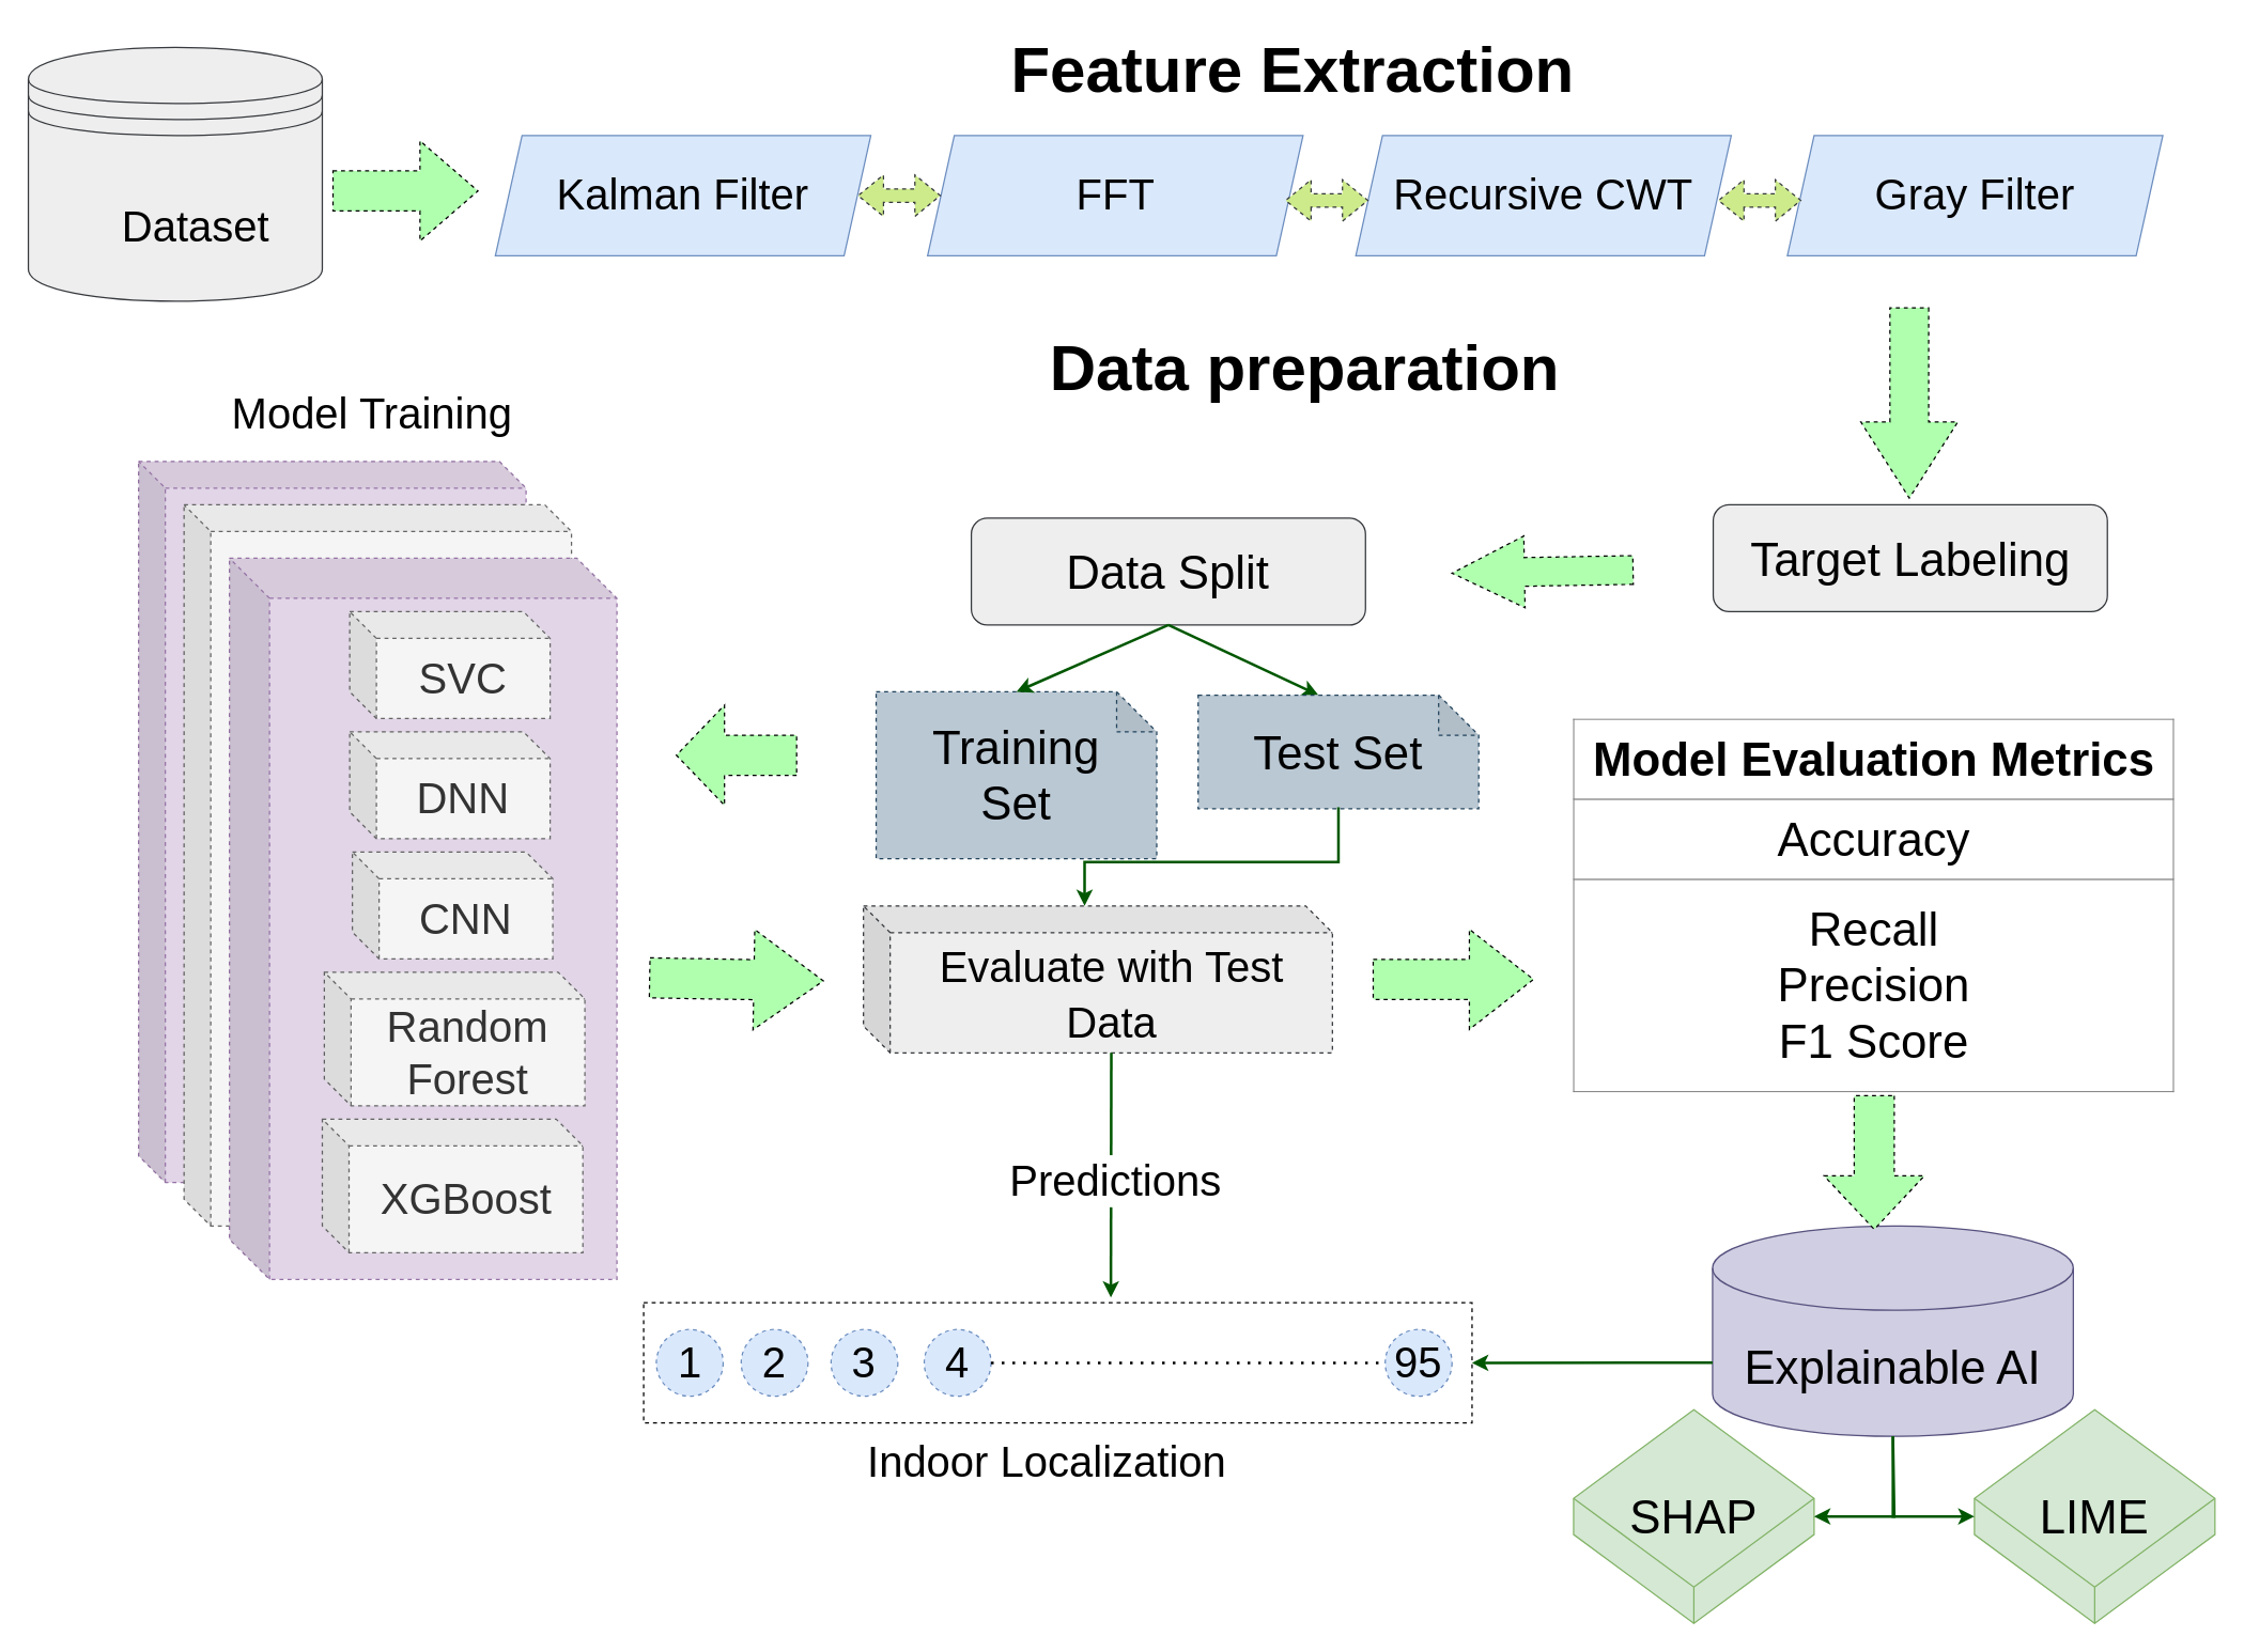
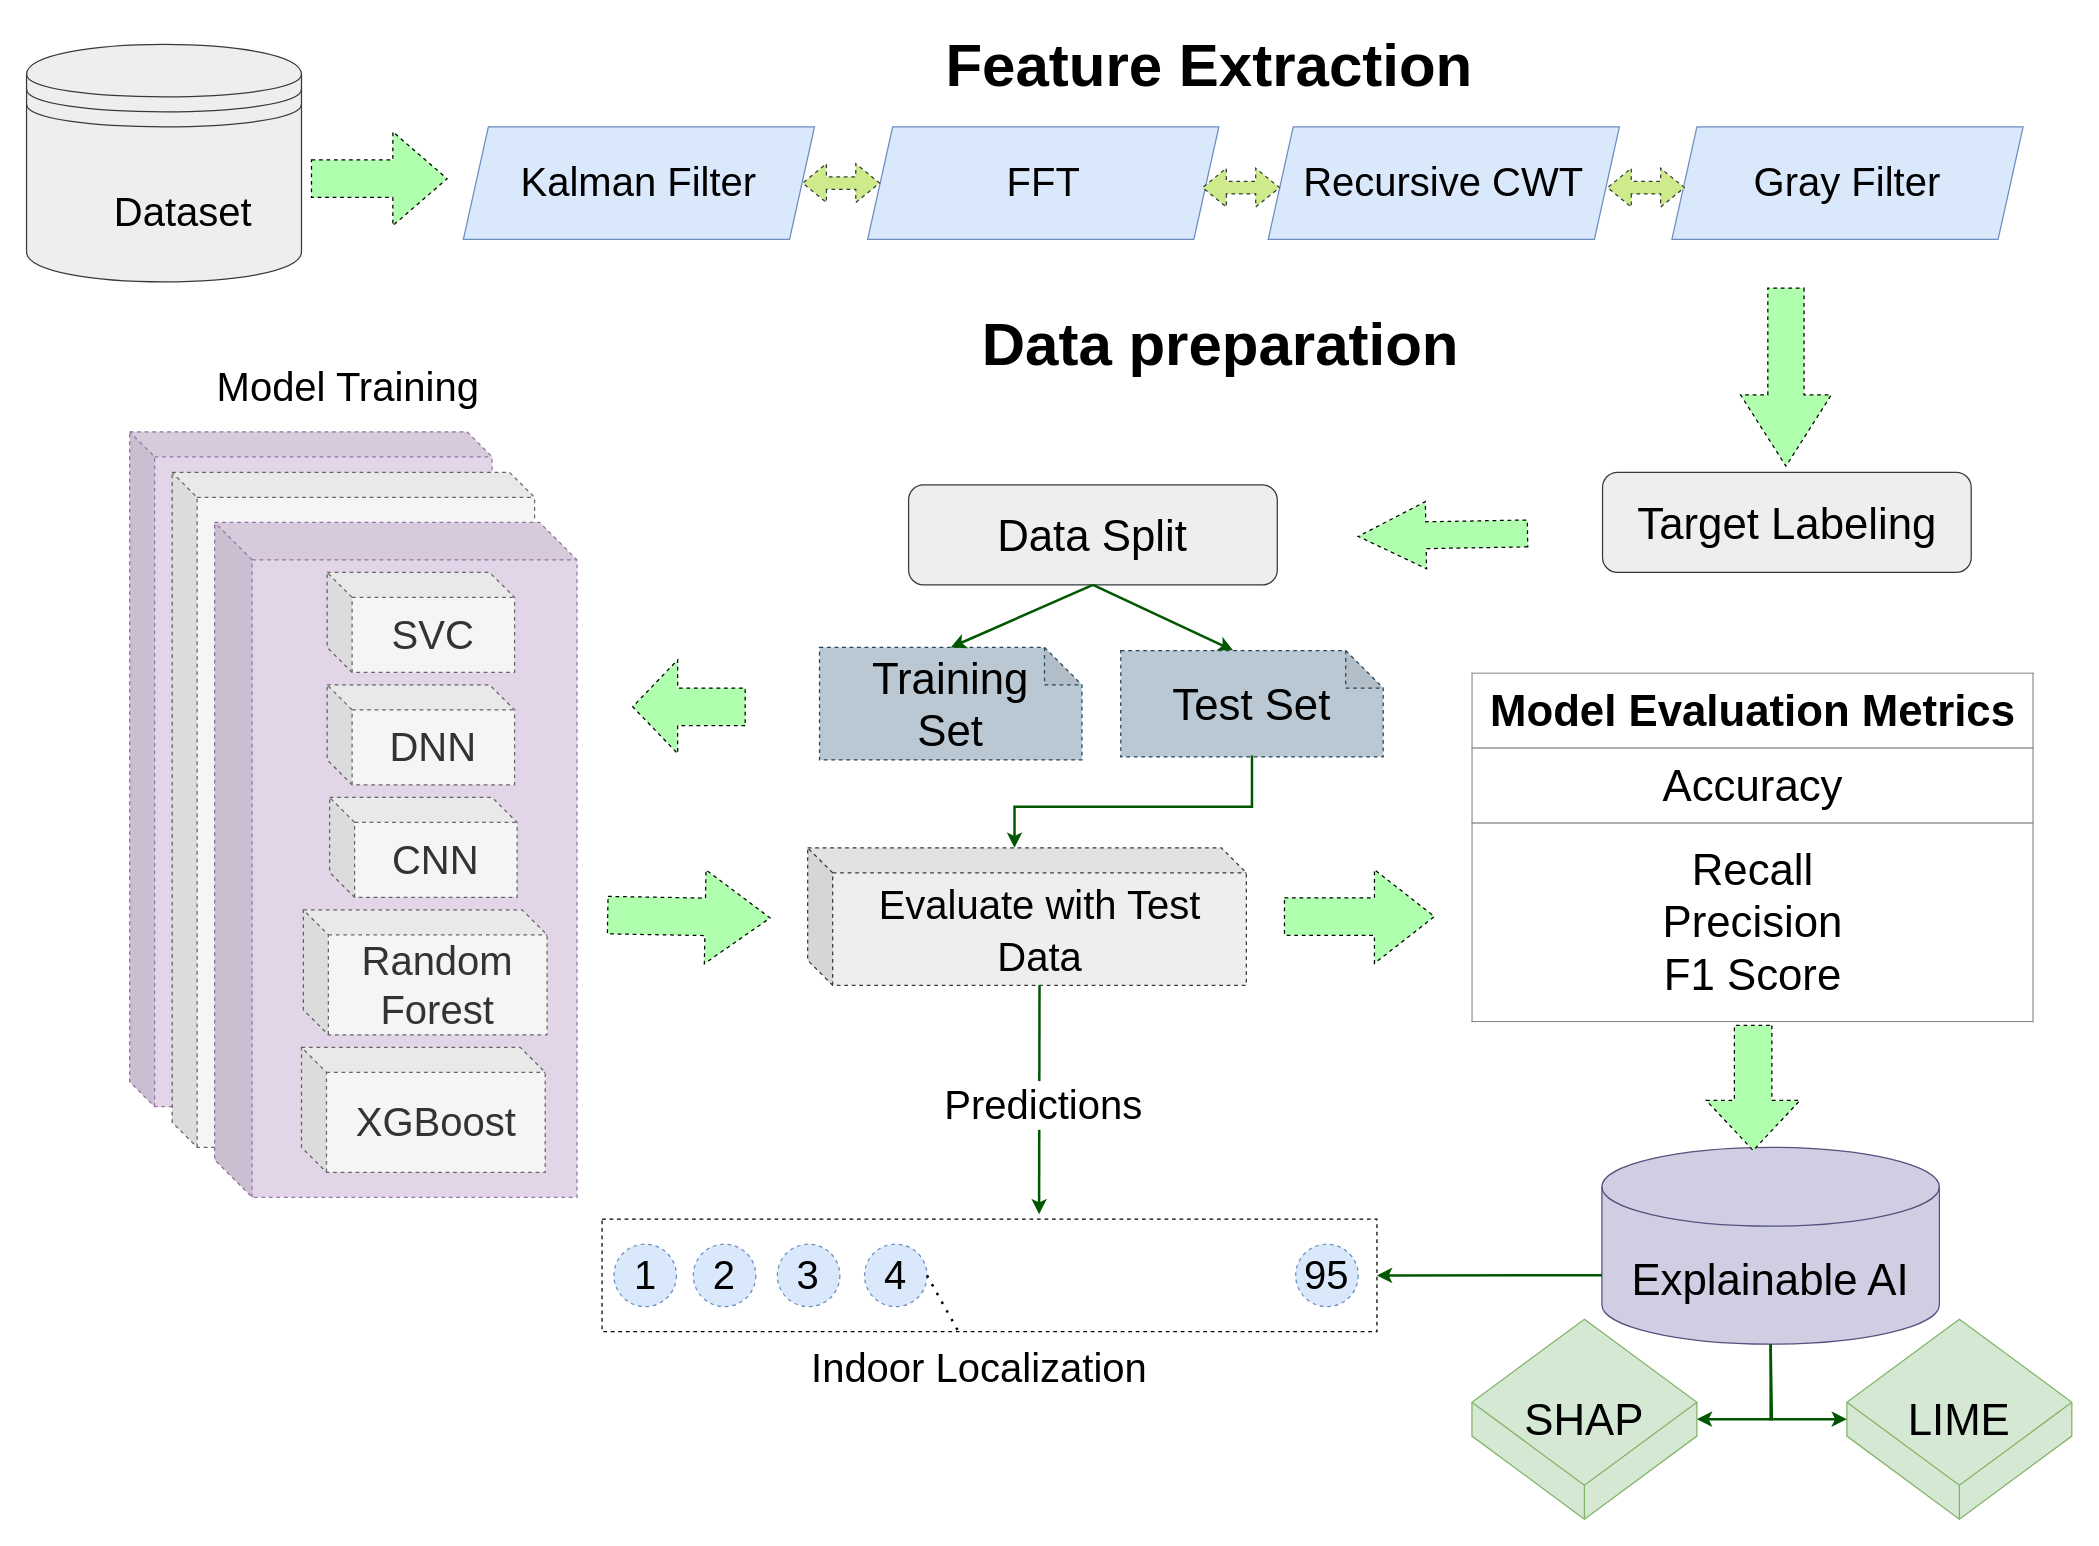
- <mxCell id="18" value="Training&lt;br&gt;Set" style="shape=note;whiteSpace=wrap;html=1;backgroundOutline=1;darkOpacity=0.05;dashed=1;fontSize=35;strokeColor=#23445d;strokeWidth=1;fillColor=#bac8d3;" vertex="1" parent="1"><mxGeometry x="655" y="517.5" width="210" height="125" as="geometry" /></mxCell>
+ <mxCell id="18" value="Training&lt;br&gt;Set" style="shape=note;whiteSpace=wrap;html=1;backgroundOutline=1;darkOpacity=0.05;dashed=1;fontSize=35;strokeColor=#23445d;strokeWidth=1;fillColor=#bac8d3;" vertex="1" parent="1"><mxGeometry x="655" y="517.5" width="210" height="90" as="geometry" /></mxCell>
- <mxCell id="40" value="" style="endArrow=none;dashed=1;html=1;dashPattern=1 3;strokeWidth=2;rounded=0;fontSize=32;exitX=1;exitY=0.5;exitDx=0;exitDy=0;entryX=0;entryY=0.5;entryDx=0;entryDy=0;" edge="1" parent="1" source="39" target="38"><mxGeometry width="50" height="50" relative="1" as="geometry"><mxPoint x="1002" y="1305" as="sourcePoint" /><mxPoint x="1052" y="1255" as="targetPoint" /></mxGeometry></mxCell>
+ <mxCell id="40" value="" style="endArrow=none;dashed=1;html=1;dashPattern=1 3;strokeWidth=2;rounded=0;fontSize=32;exitX=1;exitY=0.5;exitDx=0;exitDy=0;" edge="1" parent="1" source="39" target="45"><mxGeometry width="50" height="50" relative="1" as="geometry"><mxPoint x="1002" y="1305" as="sourcePoint" /><mxPoint x="1052" y="1255" as="targetPoint" /></mxGeometry></mxCell>
